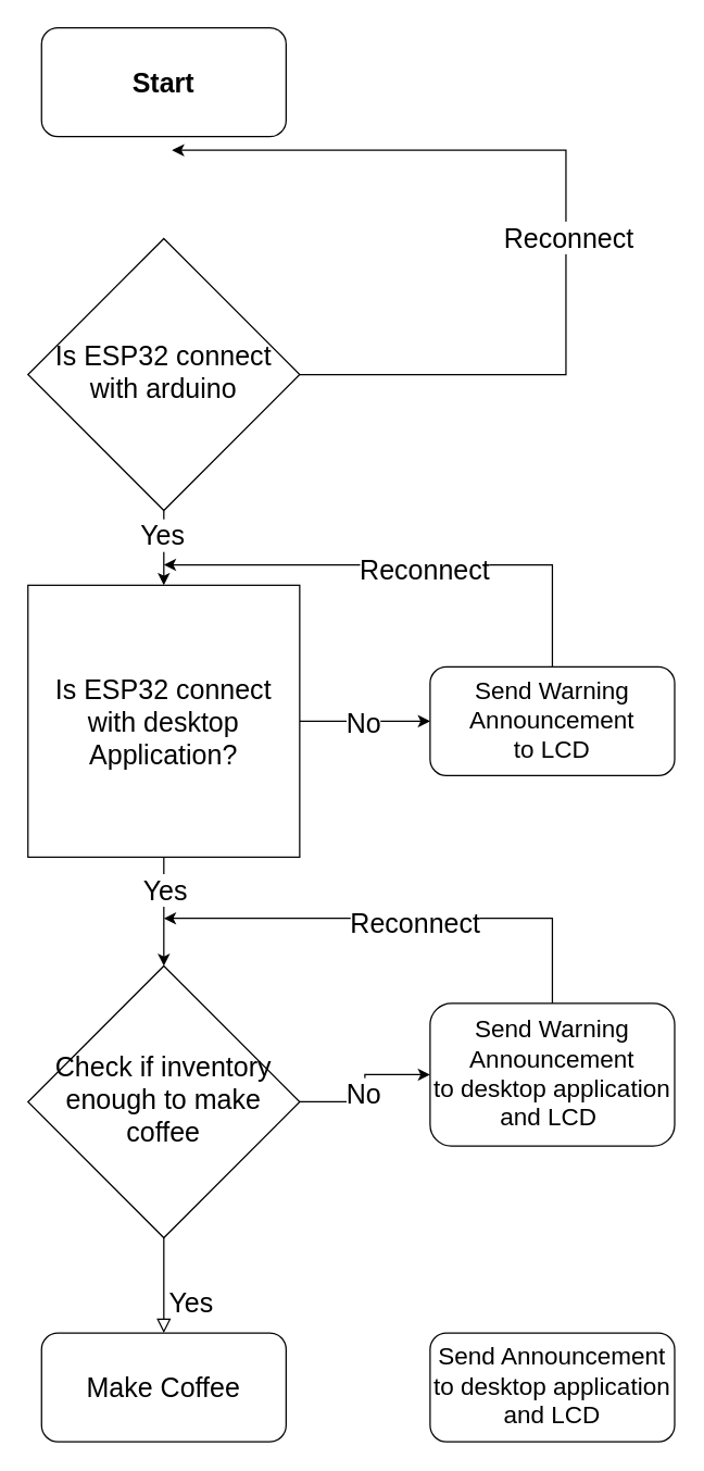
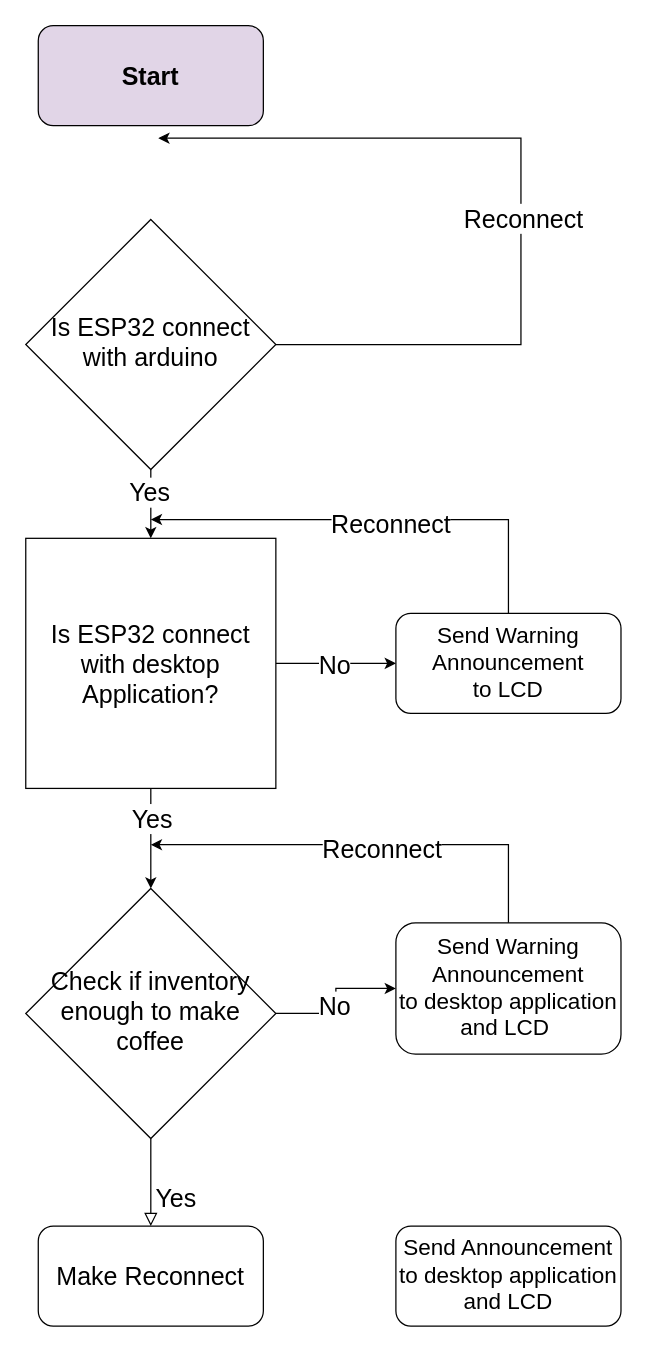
- <mxCell id="2" value="Start" style="rounded=1;whiteSpace=wrap;html=1;fontSize=20;glass=0;strokeWidth=1;shadow=0;fontStyle=1" parent="1" vertex="1"><mxGeometry x="30" y="20" width="180" height="80" as="geometry" /></mxCell>
+ <mxCell id="2" value="Start" style="rounded=1;whiteSpace=wrap;html=1;fontSize=20;glass=0;strokeWidth=1;shadow=0;fontStyle=1;fillColor=#e1d5e7;" parent="1" vertex="1"><mxGeometry x="30" y="20" width="180" height="80" as="geometry" /></mxCell>
- <mxCell id="10" value="Make Coffee" style="rounded=1;whiteSpace=wrap;html=1;fontSize=20;glass=0;strokeWidth=1;shadow=0;" parent="1" vertex="1"><mxGeometry x="30" y="980" width="180" height="80" as="geometry" /></mxCell>
+ <mxCell id="10" value="Make Reconnect" style="rounded=1;whiteSpace=wrap;html=1;fontSize=20;glass=0;strokeWidth=1;shadow=0;" parent="1" vertex="1"><mxGeometry x="30" y="980" width="180" height="80" as="geometry" /></mxCell>
